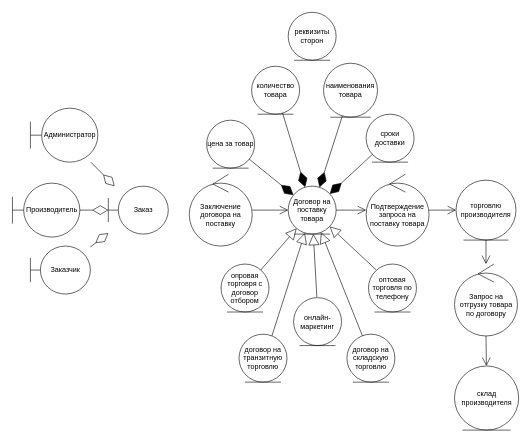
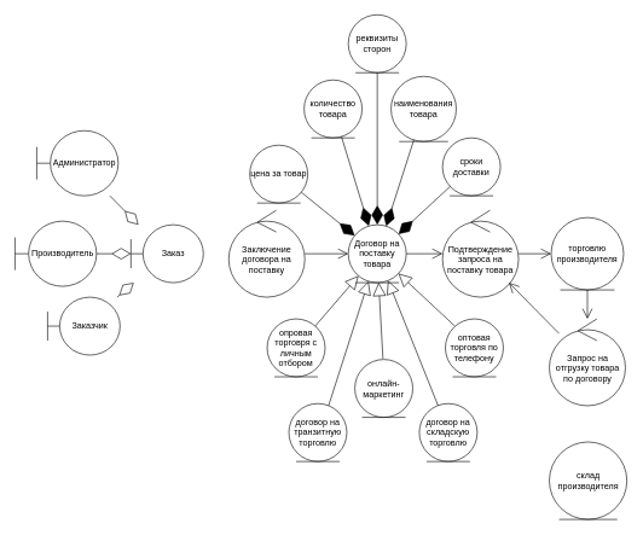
+ <mxCell id="26" value="" style="endArrow=diamondThin;endFill=1;endSize=24;html=1;" edge="1" parent="1" source="25" target="28"><mxGeometry width="160" relative="1" as="geometry"><mxPoint x="499.701" y="198.806" as="sourcePoint" /><mxPoint x="540" y="320" as="targetPoint" /></mxGeometry></mxCell>
- <mxCell id="30" value="Заказчик" style="shape=umlBoundary;whiteSpace=wrap;html=1;" vertex="1" parent="1"><mxGeometry x="50" y="410" width="100" height="80" as="geometry" /></mxCell>
+ <mxCell id="30" value="Заказчик" style="shape=umlBoundary;whiteSpace=wrap;html=1;" vertex="1" parent="1"><mxGeometry x="65" y="410" width="100" height="80" as="geometry" /></mxCell>
- <mxCell id="35" value="опровая торговря с договор отбором" style="ellipse;shape=umlEntity;whiteSpace=wrap;html=1;" vertex="1" parent="1"><mxGeometry x="368" y="440" width="80" height="80" as="geometry" /></mxCell>
+ <mxCell id="35" value="опровая торговря с личным отбором" style="ellipse;shape=umlEntity;whiteSpace=wrap;html=1;" vertex="1" parent="1"><mxGeometry x="368" y="440" width="80" height="80" as="geometry" /></mxCell>
- <mxCell id="16" value="" style="endArrow=open;endFill=1;endSize=12;html=1;" edge="1" parent="1" source="14" target="13"><mxGeometry width="160" relative="1" as="geometry"><mxPoint x="735" y="370" as="sourcePoint" /><mxPoint x="780" y="370" as="targetPoint" /></mxGeometry></mxCell>
+ <mxCell id="16" value="" style="endArrow=open;endFill=1;endSize=12;html=1;" edge="1" parent="1" source="14" target="2"><mxGeometry width="160" relative="1" as="geometry"><mxPoint x="735" y="370" as="sourcePoint" /><mxPoint x="780" y="370" as="targetPoint" /></mxGeometry></mxCell>
